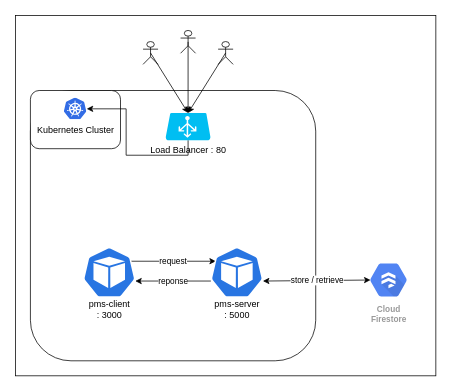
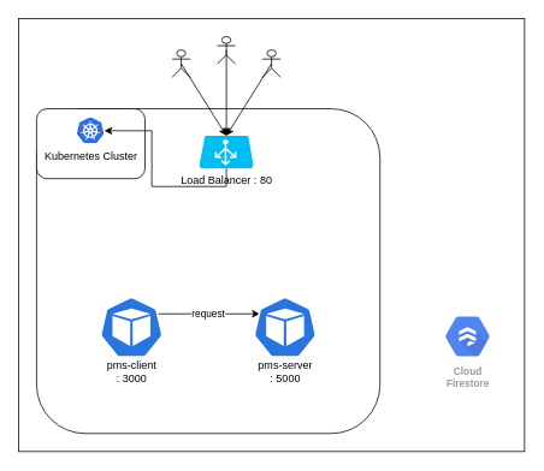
- <mxCell id="12" value="store / retrieve" style="edgeStyle=none;rounded=0;orthogonalLoop=1;jettySize=auto;html=1;exitX=0.995;exitY=0.63;exitDx=0;exitDy=0;exitPerimeter=0;entryX=0.175;entryY=0.5;entryDx=0;entryDy=0;entryPerimeter=0;startArrow=classic;startFill=1;" edge="1" parent="1" source="13" target="4"><mxGeometry relative="1" as="geometry" /></mxCell>
- <mxCell id="11" value="reponse" style="edgeStyle=none;rounded=0;orthogonalLoop=1;jettySize=auto;html=1;exitX=0.005;exitY=0.63;exitDx=0;exitDy=0;exitPerimeter=0;entryX=0.995;entryY=0.63;entryDx=0;entryDy=0;entryPerimeter=0;" edge="1" parent="1" source="13" target="6"><mxGeometry relative="1" as="geometry" /></mxCell>
